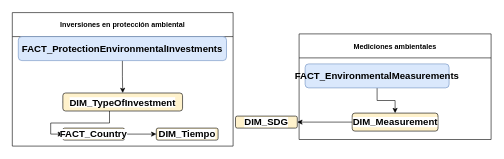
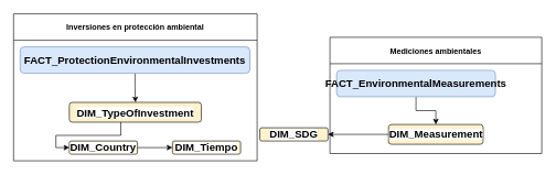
- <mxCell id="8" value="&lt;b&gt;&lt;span style=&quot;font-size: 12.0pt ; line-height: 110% ; font-family: &amp;quot;arial&amp;quot; , sans-serif&quot;&gt;FACT&lt;/span&gt;&lt;/b&gt;&lt;span style=&quot;font-size: 12.0pt ; line-height: 110% ; font-family: &amp;quot;arial&amp;quot; , sans-serif&quot;&gt;_&lt;/span&gt;&lt;span style=&quot;font-size: 11.0pt ; line-height: 110% ; font-family: &amp;quot;calibri&amp;quot; , sans-serif&quot;&gt;&lt;/span&gt;&lt;b&gt;&lt;span style=&quot;font-size: 12.0pt ; line-height: 110% ; font-family: &amp;quot;arial&amp;quot; , sans-serif&quot;&gt;ProtectionEnvironmentalInvestments&lt;/span&gt;&lt;/b&gt;" style="rounded=1;whiteSpace=wrap;html=1;fontSize=12;glass=0;strokeWidth=1;shadow=0;strokeColor=#6c8ebf;fillColor=#dae8fc;fontColor=default;" vertex="1" parent="6"><mxGeometry x="10" y="40" width="347" height="40" as="geometry" /></mxCell>
+ <mxCell id="8" value="&lt;b&gt;&lt;span style=&quot;font-size: 12.0pt ; line-height: 110% ; font-family: &amp;quot;arial&amp;quot; , sans-serif&quot;&gt;FACT&lt;/span&gt;&lt;/b&gt;&lt;span style=&quot;font-size: 12.0pt ; line-height: 110% ; font-family: &amp;quot;arial&amp;quot; , sans-serif&quot;&gt;_&lt;/span&gt;&lt;span style=&quot;font-size: 11.0pt ; line-height: 110% ; font-family: &amp;quot;calibri&amp;quot; , sans-serif&quot;&gt;&lt;/span&gt;&lt;b&gt;&lt;span style=&quot;font-size: 12.0pt ; line-height: 110% ; font-family: &amp;quot;arial&amp;quot; , sans-serif&quot;&gt;ProtectionEnvironmentalInvestments&lt;/span&gt;&lt;/b&gt;" style="rounded=1;whiteSpace=wrap;html=1;fontSize=12;glass=0;strokeWidth=1;shadow=0;strokeColor=#6c8ebf;fillColor=#dae8fc;fontColor=default;" vertex="1" parent="6"><mxGeometry x="10" y="50" width="347" height="40" as="geometry" /></mxCell>
- <mxCell id="12" value="&lt;b&gt;&lt;span style=&quot;font-size: 12.0pt ; line-height: 110% ; font-family: &amp;quot;arial&amp;quot; , sans-serif&quot;&gt;FACT_Country&lt;/span&gt;&lt;/b&gt;" style="rounded=1;whiteSpace=wrap;html=1;strokeColor=default;fillColor=#fff2cc;fontColor=default;labelBackgroundColor=default;" vertex="1" parent="6"><mxGeometry x="84.25" y="192.5" width="103" height="20" as="geometry" /></mxCell>
+ <mxCell id="12" value="&lt;b&gt;&lt;span style=&quot;font-size: 12.0pt ; line-height: 110% ; font-family: &amp;quot;arial&amp;quot; , sans-serif&quot;&gt;DIM_Country&lt;/span&gt;&lt;/b&gt;" style="rounded=1;whiteSpace=wrap;html=1;strokeColor=default;fillColor=#fff2cc;fontColor=default;labelBackgroundColor=default;" vertex="1" parent="6"><mxGeometry x="84.25" y="192.5" width="103" height="20" as="geometry" /></mxCell>
